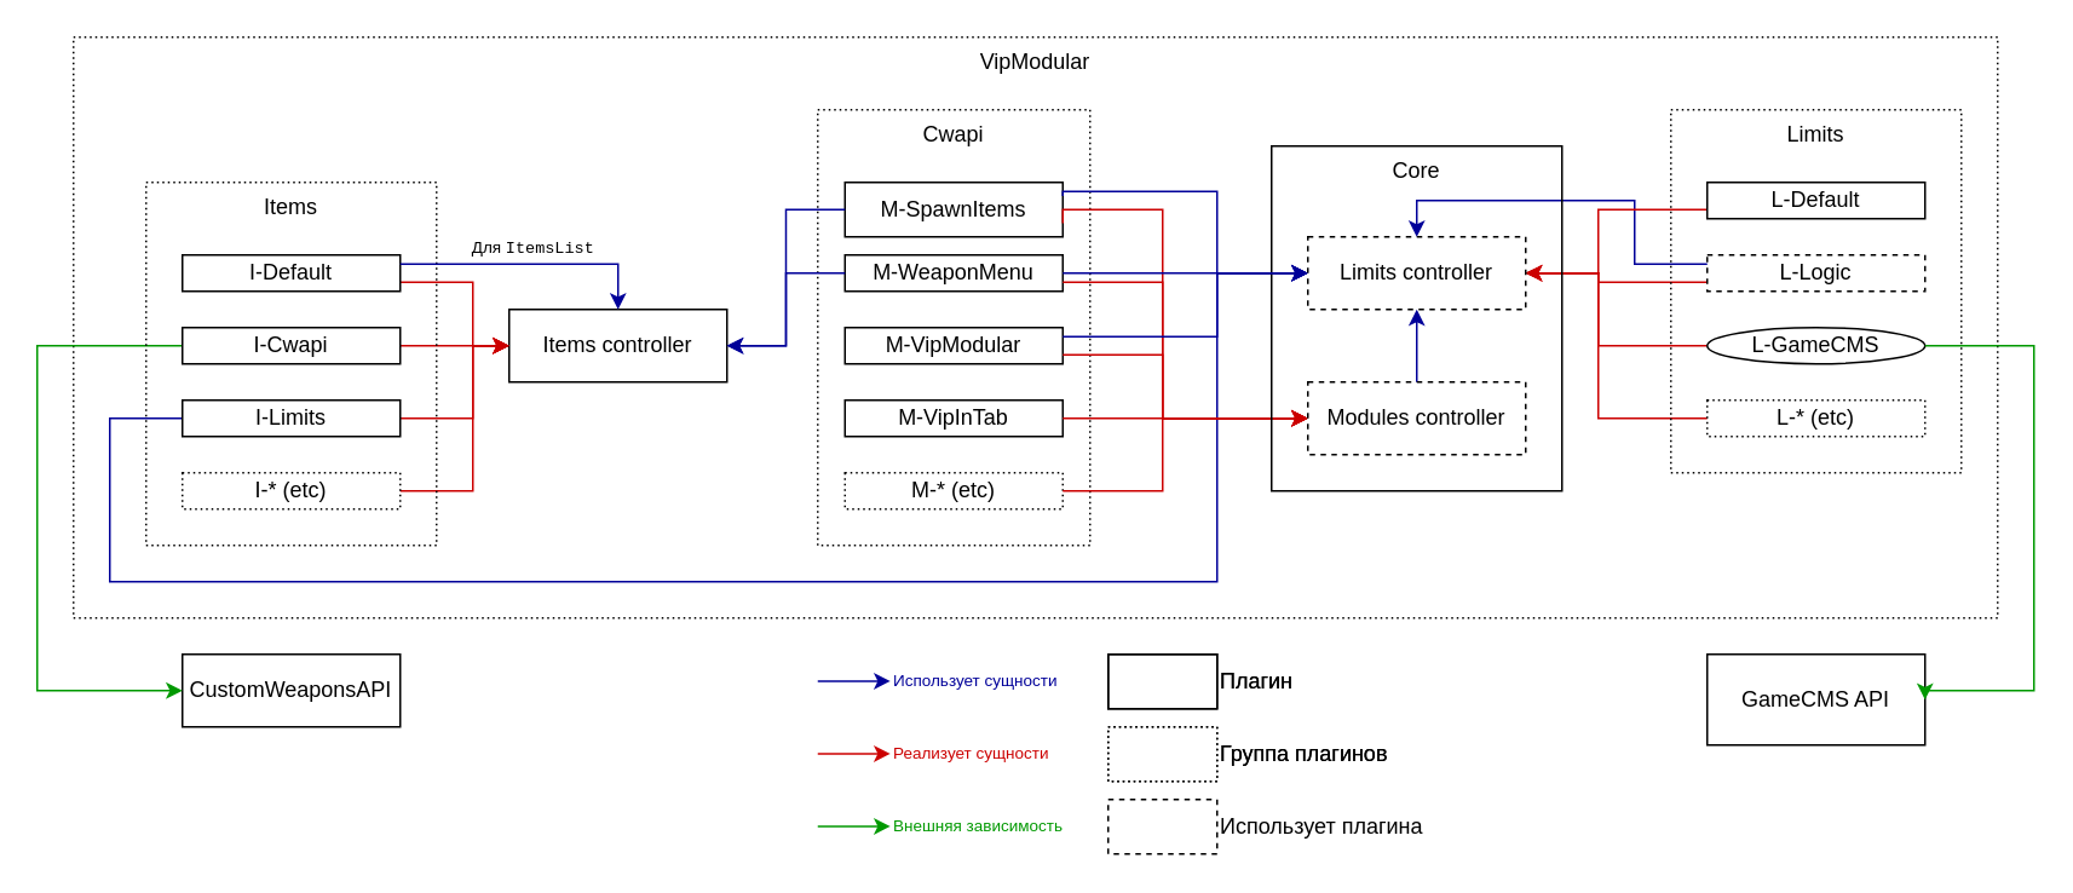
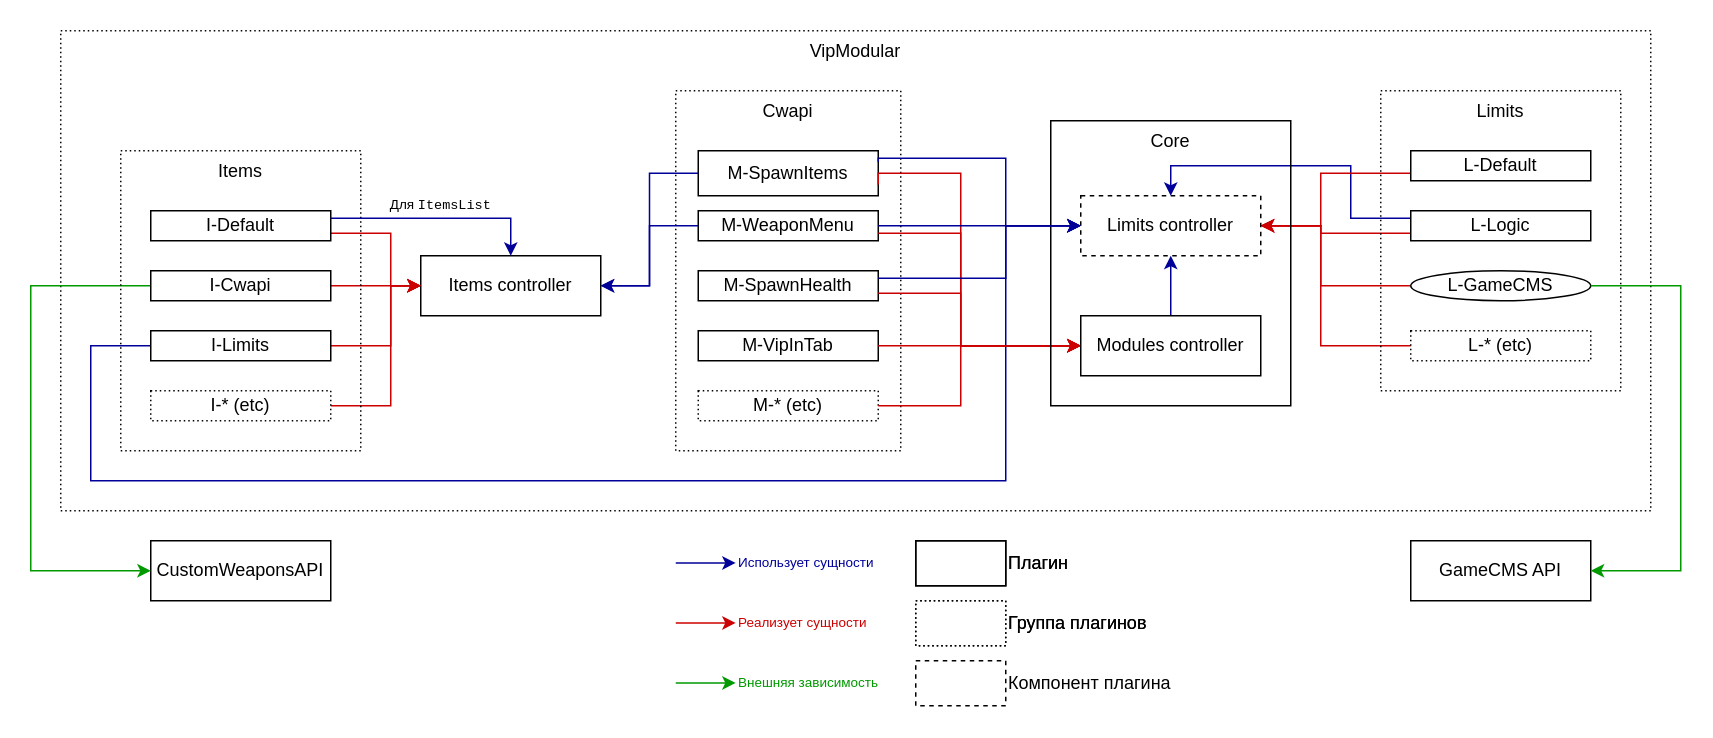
- <mxCell id="40" value="L-Logic" style="rounded=0;whiteSpace=wrap;html=1;fillColor=none;dashed=1;" parent="38" vertex="1"><mxGeometry x="20" y="80" width="120" height="20" as="geometry" /></mxCell>
+ <mxCell id="40" value="L-Logic" style="rounded=0;whiteSpace=wrap;html=1;fillColor=none;" parent="38" vertex="1"><mxGeometry x="20" y="80" width="120" height="20" as="geometry" /></mxCell>
- <mxCell id="7" value="M-VipModular" style="rounded=0;whiteSpace=wrap;html=1;fillColor=none;" parent="4" vertex="1"><mxGeometry x="15" y="120" width="120" height="20" as="geometry" /></mxCell>
+ <mxCell id="7" value="M-SpawnHealth" style="rounded=0;whiteSpace=wrap;html=1;fillColor=none;" parent="4" vertex="1"><mxGeometry x="15" y="120" width="120" height="20" as="geometry" /></mxCell>
- <mxCell id="48" value="Modules controller" style="rounded=0;whiteSpace=wrap;html=1;fillColor=none;dashed=1;" parent="44" vertex="1"><mxGeometry x="20" y="130" width="120" height="40" as="geometry" /></mxCell>
+ <mxCell id="48" value="Modules controller" style="rounded=0;whiteSpace=wrap;html=1;fillColor=none;dashed=0;" parent="44" vertex="1"><mxGeometry x="20" y="130" width="120" height="40" as="geometry" /></mxCell>
- <mxCell id="49" value="GameCMS API" style="rounded=0;whiteSpace=wrap;html=1;strokeColor=#000000;fillColor=none;" parent="1" vertex="1"><mxGeometry x="940" y="360" width="120" height="50" as="geometry" /></mxCell>
+ <mxCell id="49" value="GameCMS API" style="rounded=0;whiteSpace=wrap;html=1;strokeColor=#000000;fillColor=none;" parent="1" vertex="1"><mxGeometry x="940" y="360" width="120" height="40" as="geometry" /></mxCell>
- <mxCell id="70" value="Использует плагина" style="text;html=1;strokeColor=none;fillColor=none;align=left;verticalAlign=middle;whiteSpace=wrap;rounded=0;dashed=1;dashPattern=1 2;" vertex="1" parent="68"><mxGeometry x="60" width="140" height="30" as="geometry" /></mxCell>
+ <mxCell id="70" value="Компонент плагина" style="text;html=1;strokeColor=none;fillColor=none;align=left;verticalAlign=middle;whiteSpace=wrap;rounded=0;dashed=1;dashPattern=1 2;" vertex="1" parent="68"><mxGeometry x="60" width="140" height="30" as="geometry" /></mxCell>
